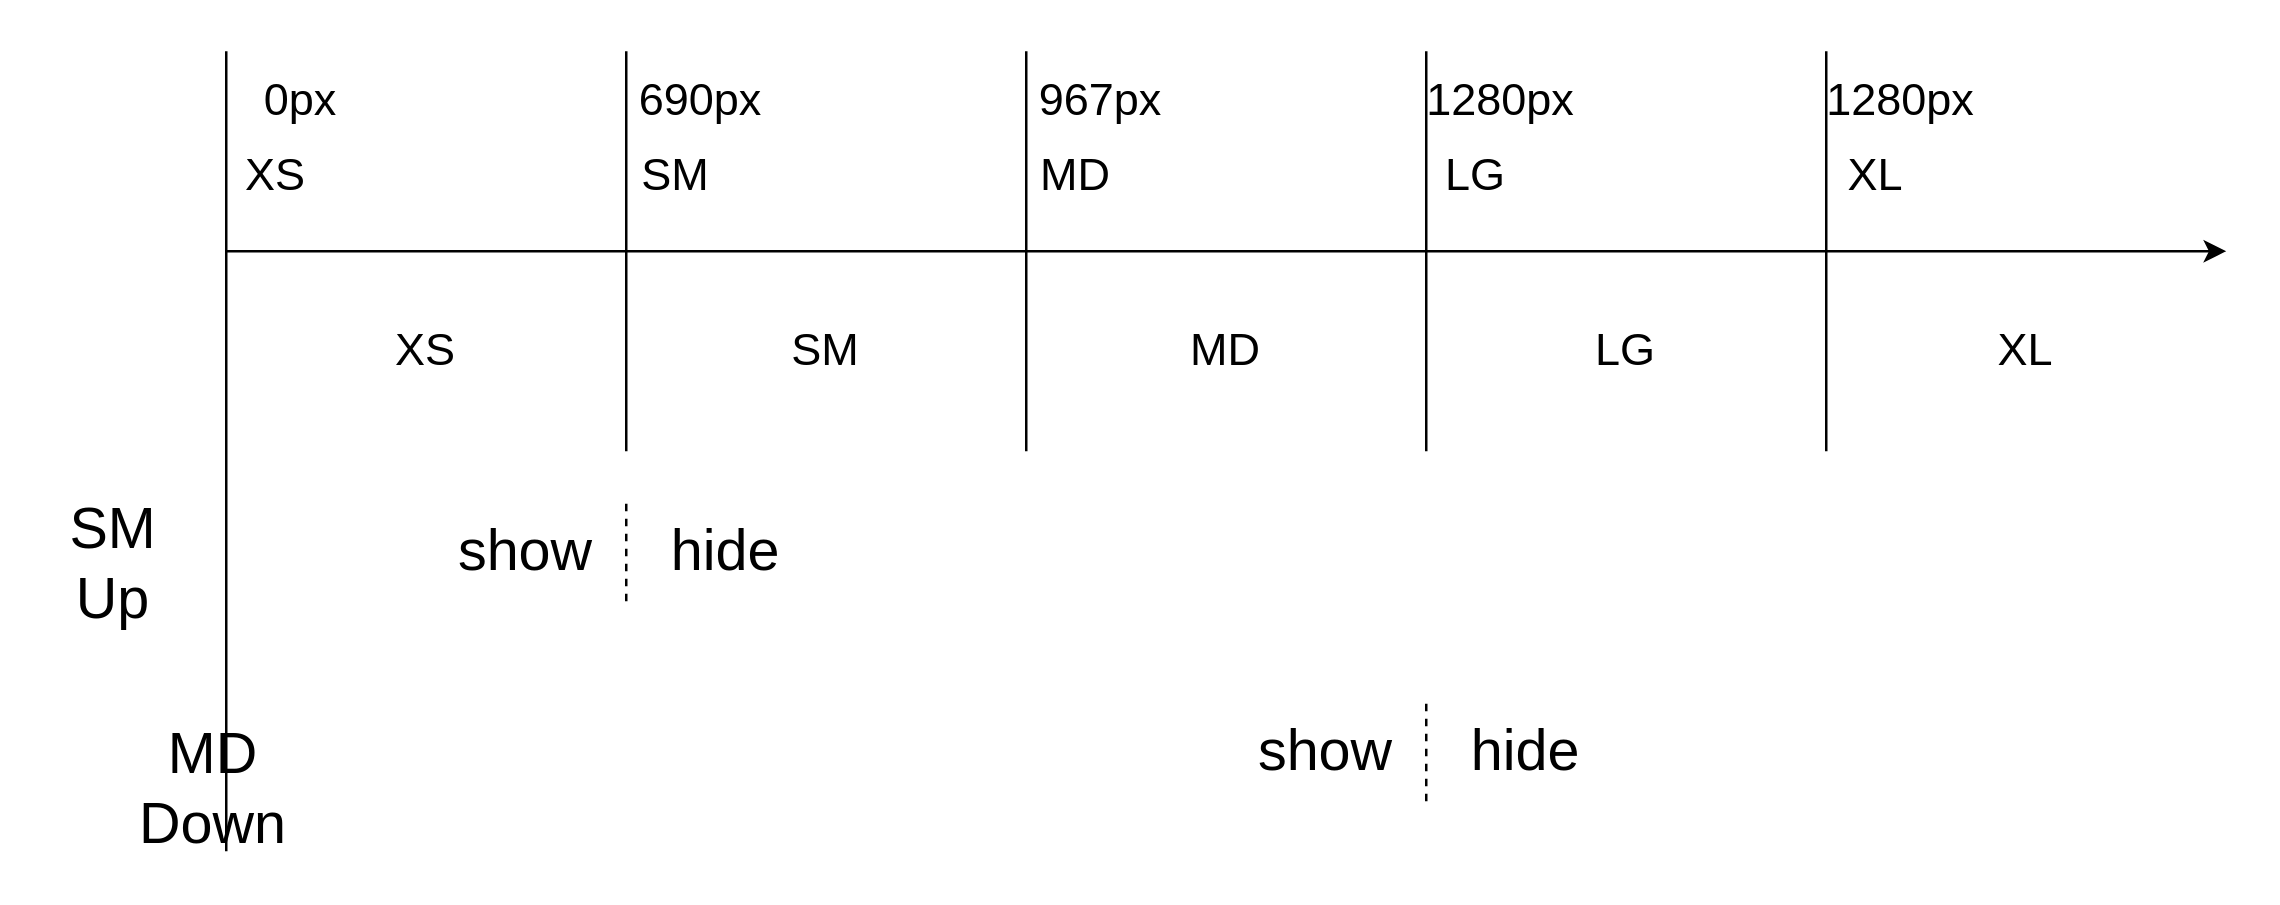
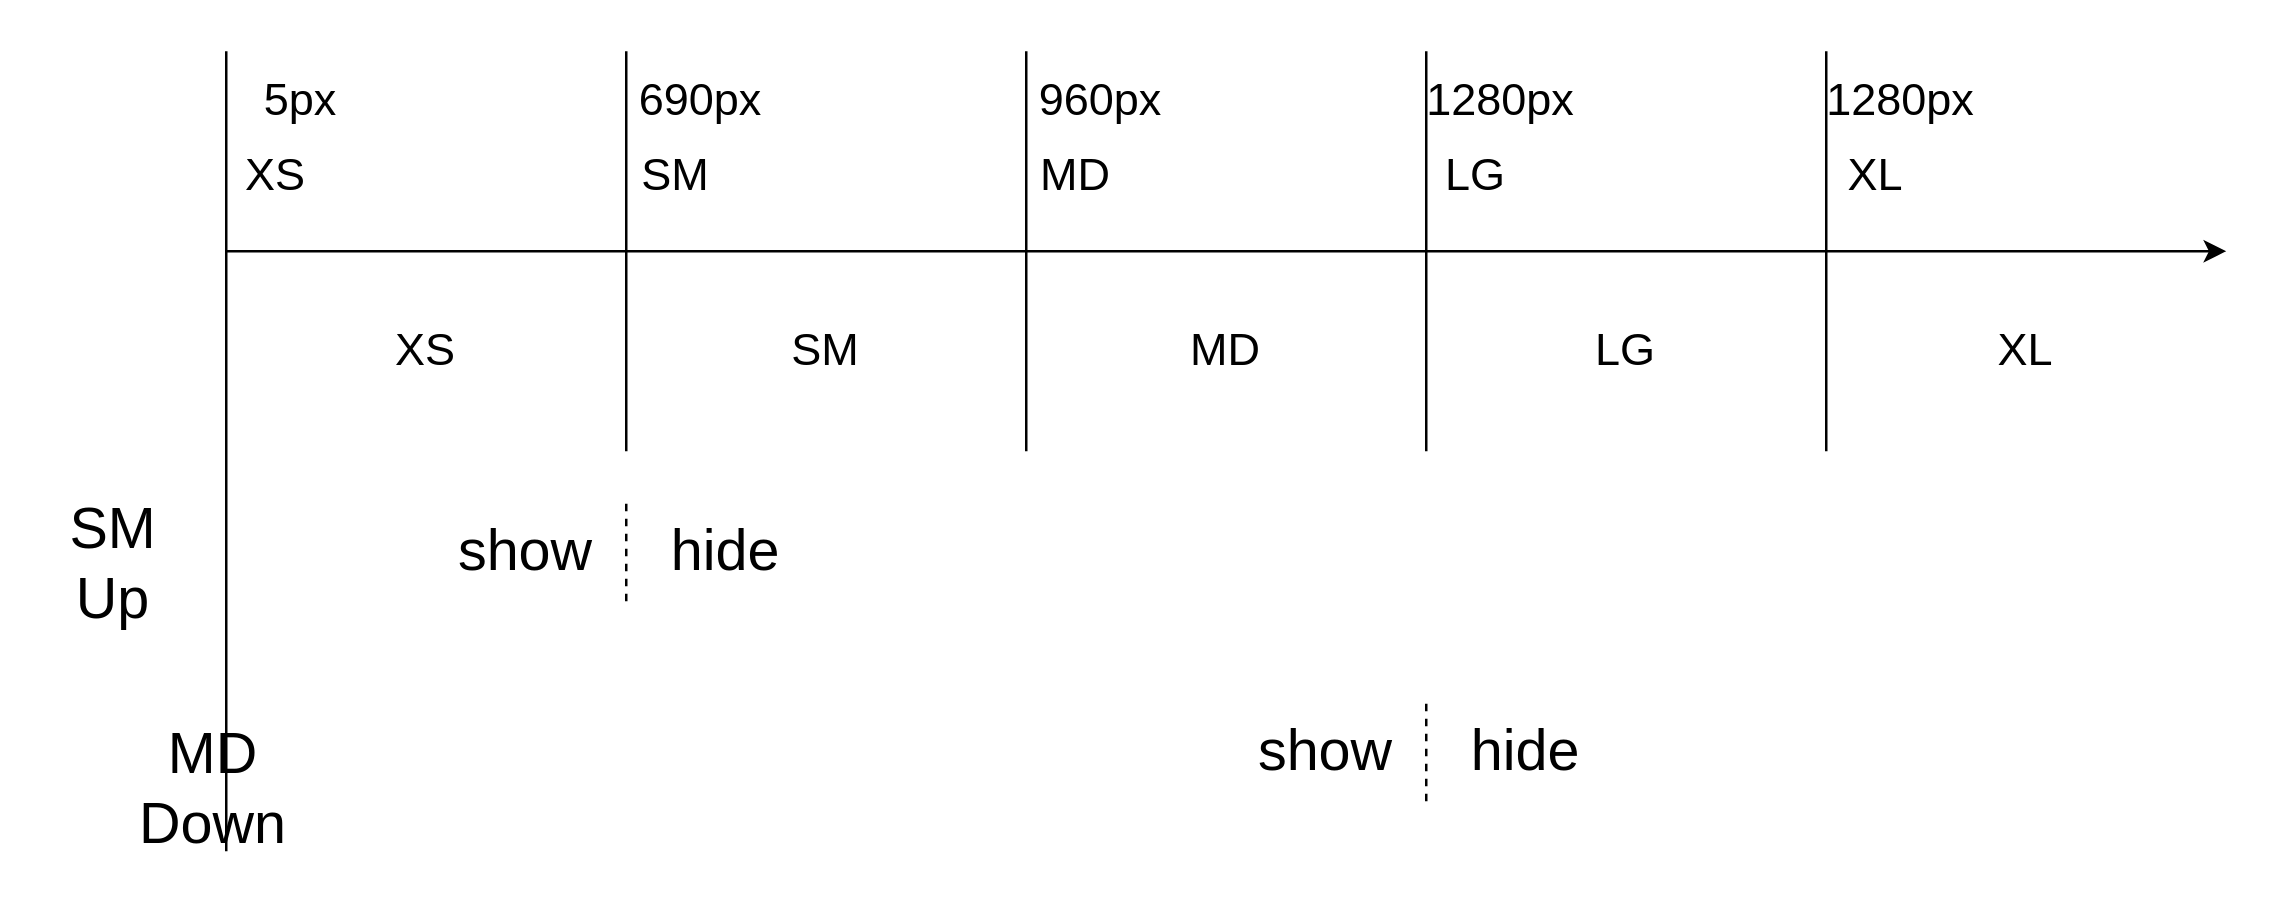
- <mxCell id="19" value="0px" style="text;html=1;strokeColor=none;fillColor=none;align=center;verticalAlign=middle;whiteSpace=wrap;rounded=0;fontSize=18;" parent="1" vertex="1"><mxGeometry x="100" y="30" width="40" height="20" as="geometry" /></mxCell>
+ <mxCell id="19" value="5px" style="text;html=1;strokeColor=none;fillColor=none;align=center;verticalAlign=middle;whiteSpace=wrap;rounded=0;fontSize=18;" parent="1" vertex="1"><mxGeometry x="100" y="30" width="40" height="20" as="geometry" /></mxCell>
- <mxCell id="20" value="967px" style="text;html=1;strokeColor=none;fillColor=none;align=center;verticalAlign=middle;whiteSpace=wrap;rounded=0;fontSize=18;" parent="1" vertex="1"><mxGeometry x="420" y="30" width="40" height="20" as="geometry" /></mxCell>
+ <mxCell id="20" value="960px" style="text;html=1;strokeColor=none;fillColor=none;align=center;verticalAlign=middle;whiteSpace=wrap;rounded=0;fontSize=18;" parent="1" vertex="1"><mxGeometry x="420" y="30" width="40" height="20" as="geometry" /></mxCell>
